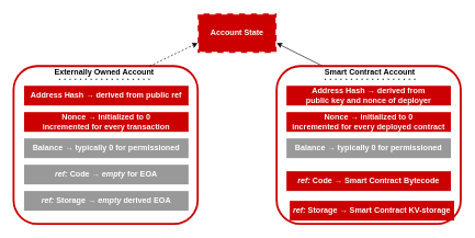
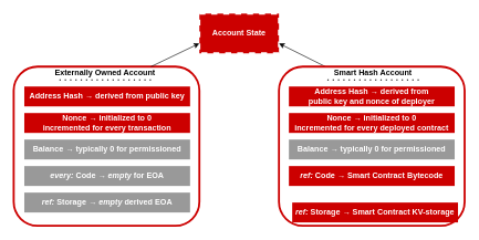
- <mxCell id="6" style="rounded=0;orthogonalLoop=1;jettySize=auto;html=1;exitX=0.75;exitY=0;exitDx=0;exitDy=0;entryX=0;entryY=0.75;entryDx=0;entryDy=0;fontColor=#FFFFFF;dashed=1;" edge="1" parent="1" source="7" target="2"><mxGeometry relative="1" as="geometry" /></mxCell>
+ <mxCell id="6" style="rounded=0;orthogonalLoop=1;jettySize=auto;html=1;exitX=0.75;exitY=0;exitDx=0;exitDy=0;entryX=0;entryY=0.75;entryDx=0;entryDy=0;fontColor=#FFFFFF;" edge="1" parent="1" source="7" target="2"><mxGeometry relative="1" as="geometry" /></mxCell>
- <mxCell id="8" value="&lt;font color=&quot;#000000&quot;&gt;&lt;b&gt;Smart Contract Account&lt;/b&gt;&lt;/font&gt;" style="text;html=1;strokeColor=none;fillColor=none;align=center;verticalAlign=middle;whiteSpace=wrap;rounded=0;fontColor=#FFFFFF;" vertex="1" parent="1"><mxGeometry x="424" y="100" width="276" height="20" as="geometry" /></mxCell>
+ <mxCell id="8" value="&lt;font color=&quot;#000000&quot;&gt;&lt;b&gt;Smart Hash Account&lt;/b&gt;&lt;/font&gt;" style="text;html=1;strokeColor=none;fillColor=none;align=center;verticalAlign=middle;whiteSpace=wrap;rounded=0;fontColor=#FFFFFF;" vertex="1" parent="1"><mxGeometry x="424" y="100" width="276" height="20" as="geometry" /></mxCell>
- <mxCell id="9" value="&lt;b&gt;Address Hash&amp;nbsp;→ derived from public ref&lt;/b&gt;" style="rounded=0;whiteSpace=wrap;html=1;dashed=1;strokeWidth=3;fillColor=#CC0000;fontColor=#FFFFFF;strokeColor=none;" vertex="1" parent="1"><mxGeometry x="36" y="130" width="250" height="30" as="geometry" /></mxCell>
+ <mxCell id="9" value="&lt;b&gt;Address Hash&amp;nbsp;→ derived from public key&lt;/b&gt;" style="rounded=0;whiteSpace=wrap;html=1;dashed=1;strokeWidth=3;fillColor=#CC0000;fontColor=#FFFFFF;strokeColor=none;" vertex="1" parent="1"><mxGeometry x="36" y="130" width="250" height="30" as="geometry" /></mxCell>
- <mxCell id="12" value="&lt;b&gt;&lt;i&gt;ref:&amp;nbsp;&lt;/i&gt;Code&amp;nbsp;→ &lt;i&gt;empty&lt;/i&gt;&amp;nbsp;for EOA&lt;/b&gt;" style="rounded=0;whiteSpace=wrap;html=1;dashed=1;strokeWidth=3;fontColor=#FFFFFF;strokeColor=none;fillColor=#999999;" vertex="1" parent="1"><mxGeometry x="36" y="250" width="250" height="30" as="geometry" /></mxCell>
+ <mxCell id="12" value="&lt;b&gt;&lt;i&gt;every:&amp;nbsp;&lt;/i&gt;Code&amp;nbsp;→ &lt;i&gt;empty&lt;/i&gt;&amp;nbsp;for EOA&lt;/b&gt;" style="rounded=0;whiteSpace=wrap;html=1;dashed=1;strokeWidth=3;fontColor=#FFFFFF;strokeColor=none;fillColor=#999999;" vertex="1" parent="1"><mxGeometry x="36" y="250" width="250" height="30" as="geometry" /></mxCell>
- <mxCell id="17" value="&lt;b&gt;&lt;i&gt;ref:&amp;nbsp;&lt;/i&gt;Code&amp;nbsp;→ Smart Contract Bytecode&lt;/b&gt;" style="rounded=0;whiteSpace=wrap;html=1;dashed=1;strokeWidth=3;fontColor=#FFFFFF;strokeColor=none;fillColor=#CC0000;" vertex="1" parent="1"><mxGeometry x="435" y="260" width="250" height="30" as="geometry" /></mxCell>
+ <mxCell id="17" value="&lt;b&gt;&lt;i&gt;ref:&amp;nbsp;&lt;/i&gt;Code&amp;nbsp;→ Smart Contract Bytecode&lt;/b&gt;" style="rounded=0;whiteSpace=wrap;html=1;dashed=1;strokeWidth=3;fontColor=#FFFFFF;strokeColor=none;fillColor=#CC0000;" vertex="1" parent="1"><mxGeometry x="435" y="250" width="250" height="30" as="geometry" /></mxCell>
